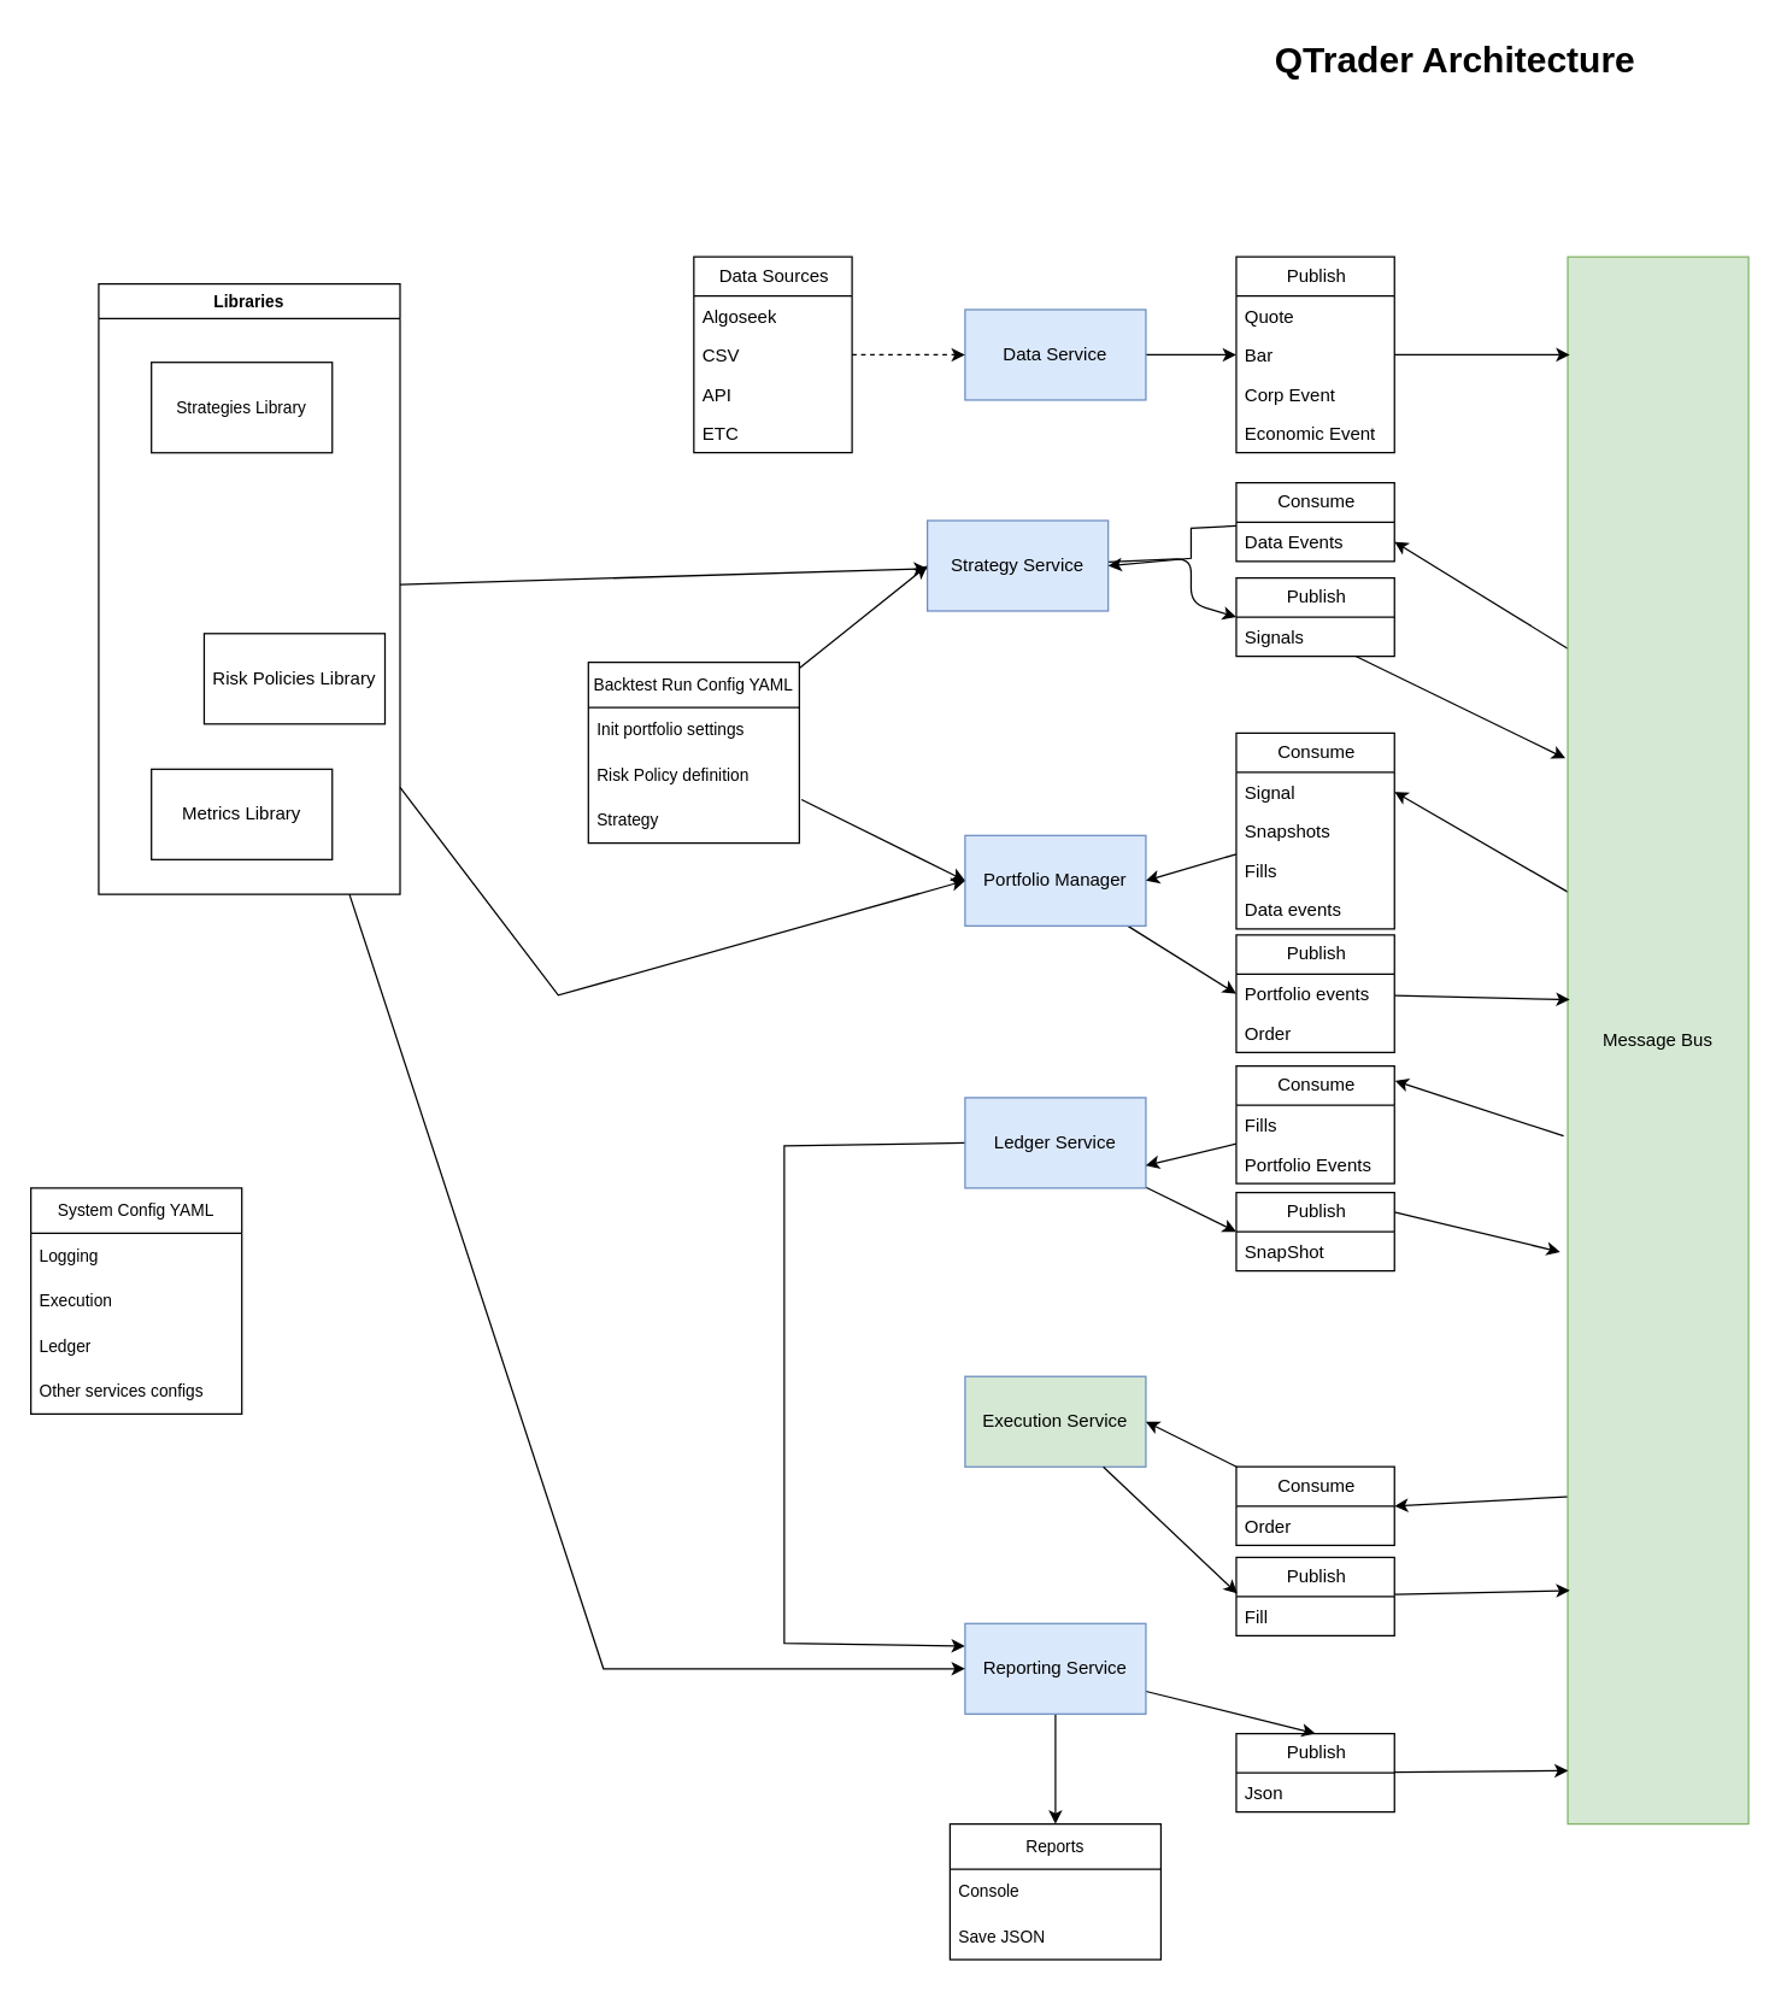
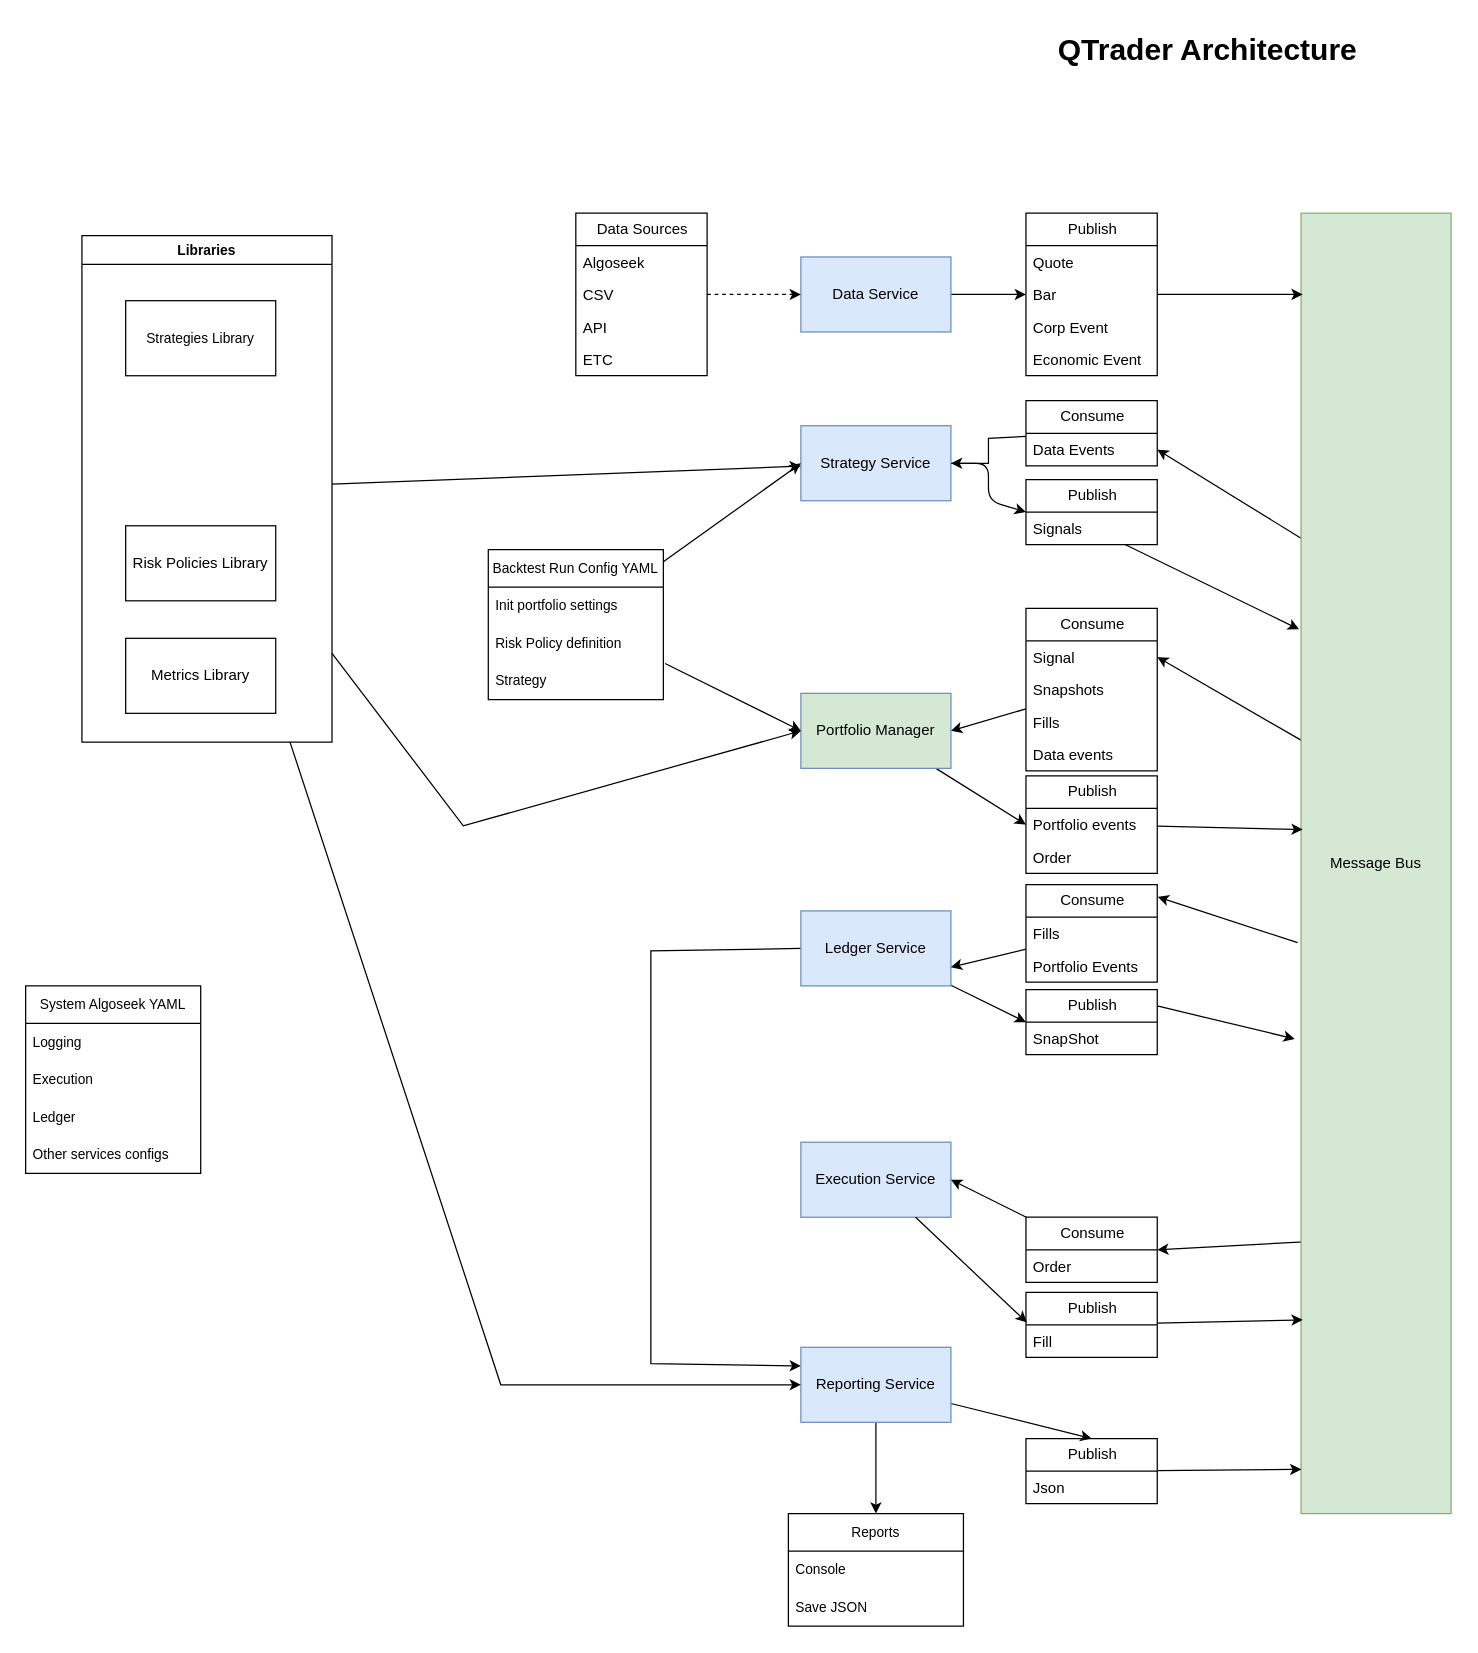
- <mxCell id="28" value="Strategy Service" style="rounded=0;whiteSpace=wrap;html=1;fillColor=#dae8fc;strokeColor=#6c8ebf;" parent="1" vertex="1"><mxGeometry x="615" y="345" width="120" height="60" as="geometry" /></mxCell>
+ <mxCell id="28" value="Strategy Service" style="rounded=0;whiteSpace=wrap;html=1;fillColor=#dae8fc;strokeColor=#6c8ebf;" parent="1" vertex="1"><mxGeometry x="640" y="340" width="120" height="60" as="geometry" /></mxCell>
- <mxCell id="22" value="Risk Policies Library" style="rounded=0;whiteSpace=wrap;html=1;" parent="1" vertex="1"><mxGeometry x="135" y="420" width="120" height="60" as="geometry" /></mxCell>
+ <mxCell id="22" value="Risk Policies Library" style="rounded=0;whiteSpace=wrap;html=1;" parent="1" vertex="1"><mxGeometry x="100" y="420" width="120" height="60" as="geometry" /></mxCell>
- <mxCell id="21" value="Portfolio Manager" style="rounded=0;whiteSpace=wrap;html=1;fillColor=#dae8fc;strokeColor=#6c8ebf;" parent="1" vertex="1"><mxGeometry x="640" y="554" width="120" height="60" as="geometry" /></mxCell>
+ <mxCell id="21" value="Portfolio Manager" style="rounded=0;whiteSpace=wrap;html=1;fillColor=#d5e8d4;strokeColor=#6c8ebf;" parent="1" vertex="1"><mxGeometry x="640" y="554" width="120" height="60" as="geometry" /></mxCell>
- <mxCell id="77" value="System Config YAML" style="swimlane;fontStyle=0;childLayout=stackLayout;horizontal=1;startSize=30;horizontalStack=0;resizeParent=1;resizeParentMax=0;resizeLast=0;collapsible=1;marginBottom=0;whiteSpace=wrap;html=1;fontFamily=Helvetica;fontSize=11;fontColor=default;labelBackgroundColor=default;" parent="1" vertex="1"><mxGeometry x="20" y="788" width="140" height="150" as="geometry" /></mxCell>
+ <mxCell id="77" value="System Algoseek YAML" style="swimlane;fontStyle=0;childLayout=stackLayout;horizontal=1;startSize=30;horizontalStack=0;resizeParent=1;resizeParentMax=0;resizeLast=0;collapsible=1;marginBottom=0;whiteSpace=wrap;html=1;fontFamily=Helvetica;fontSize=11;fontColor=default;labelBackgroundColor=default;" parent="1" vertex="1"><mxGeometry x="20" y="788" width="140" height="150" as="geometry" /></mxCell>
- <mxCell id="26" value="Execution Service" style="rounded=0;whiteSpace=wrap;html=1;fillColor=#d5e8d4;strokeColor=#6c8ebf;" parent="1" vertex="1"><mxGeometry x="640" y="913" width="120" height="60" as="geometry" /></mxCell>
+ <mxCell id="26" value="Execution Service" style="rounded=0;whiteSpace=wrap;html=1;fillColor=#dae8fc;strokeColor=#6c8ebf;" parent="1" vertex="1"><mxGeometry x="640" y="913" width="120" height="60" as="geometry" /></mxCell>
